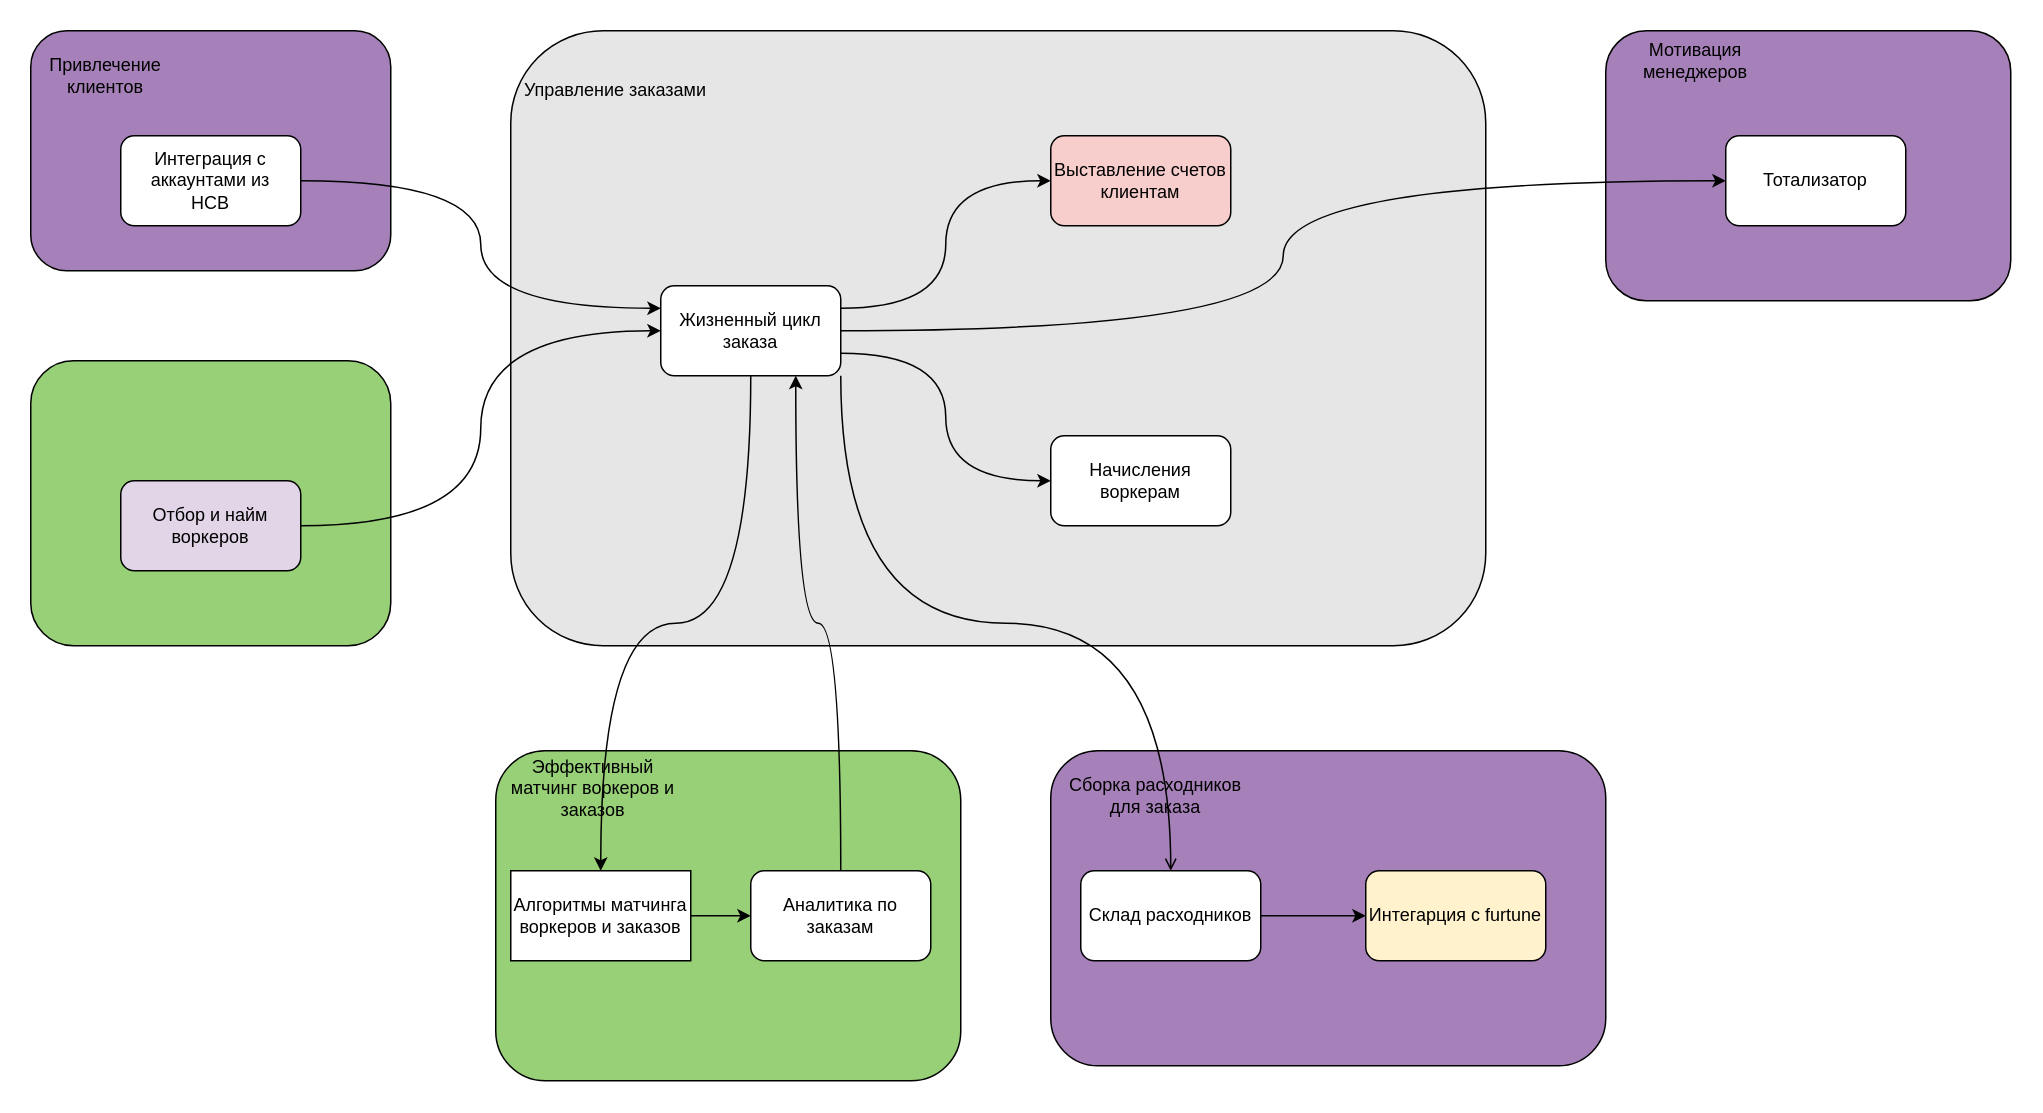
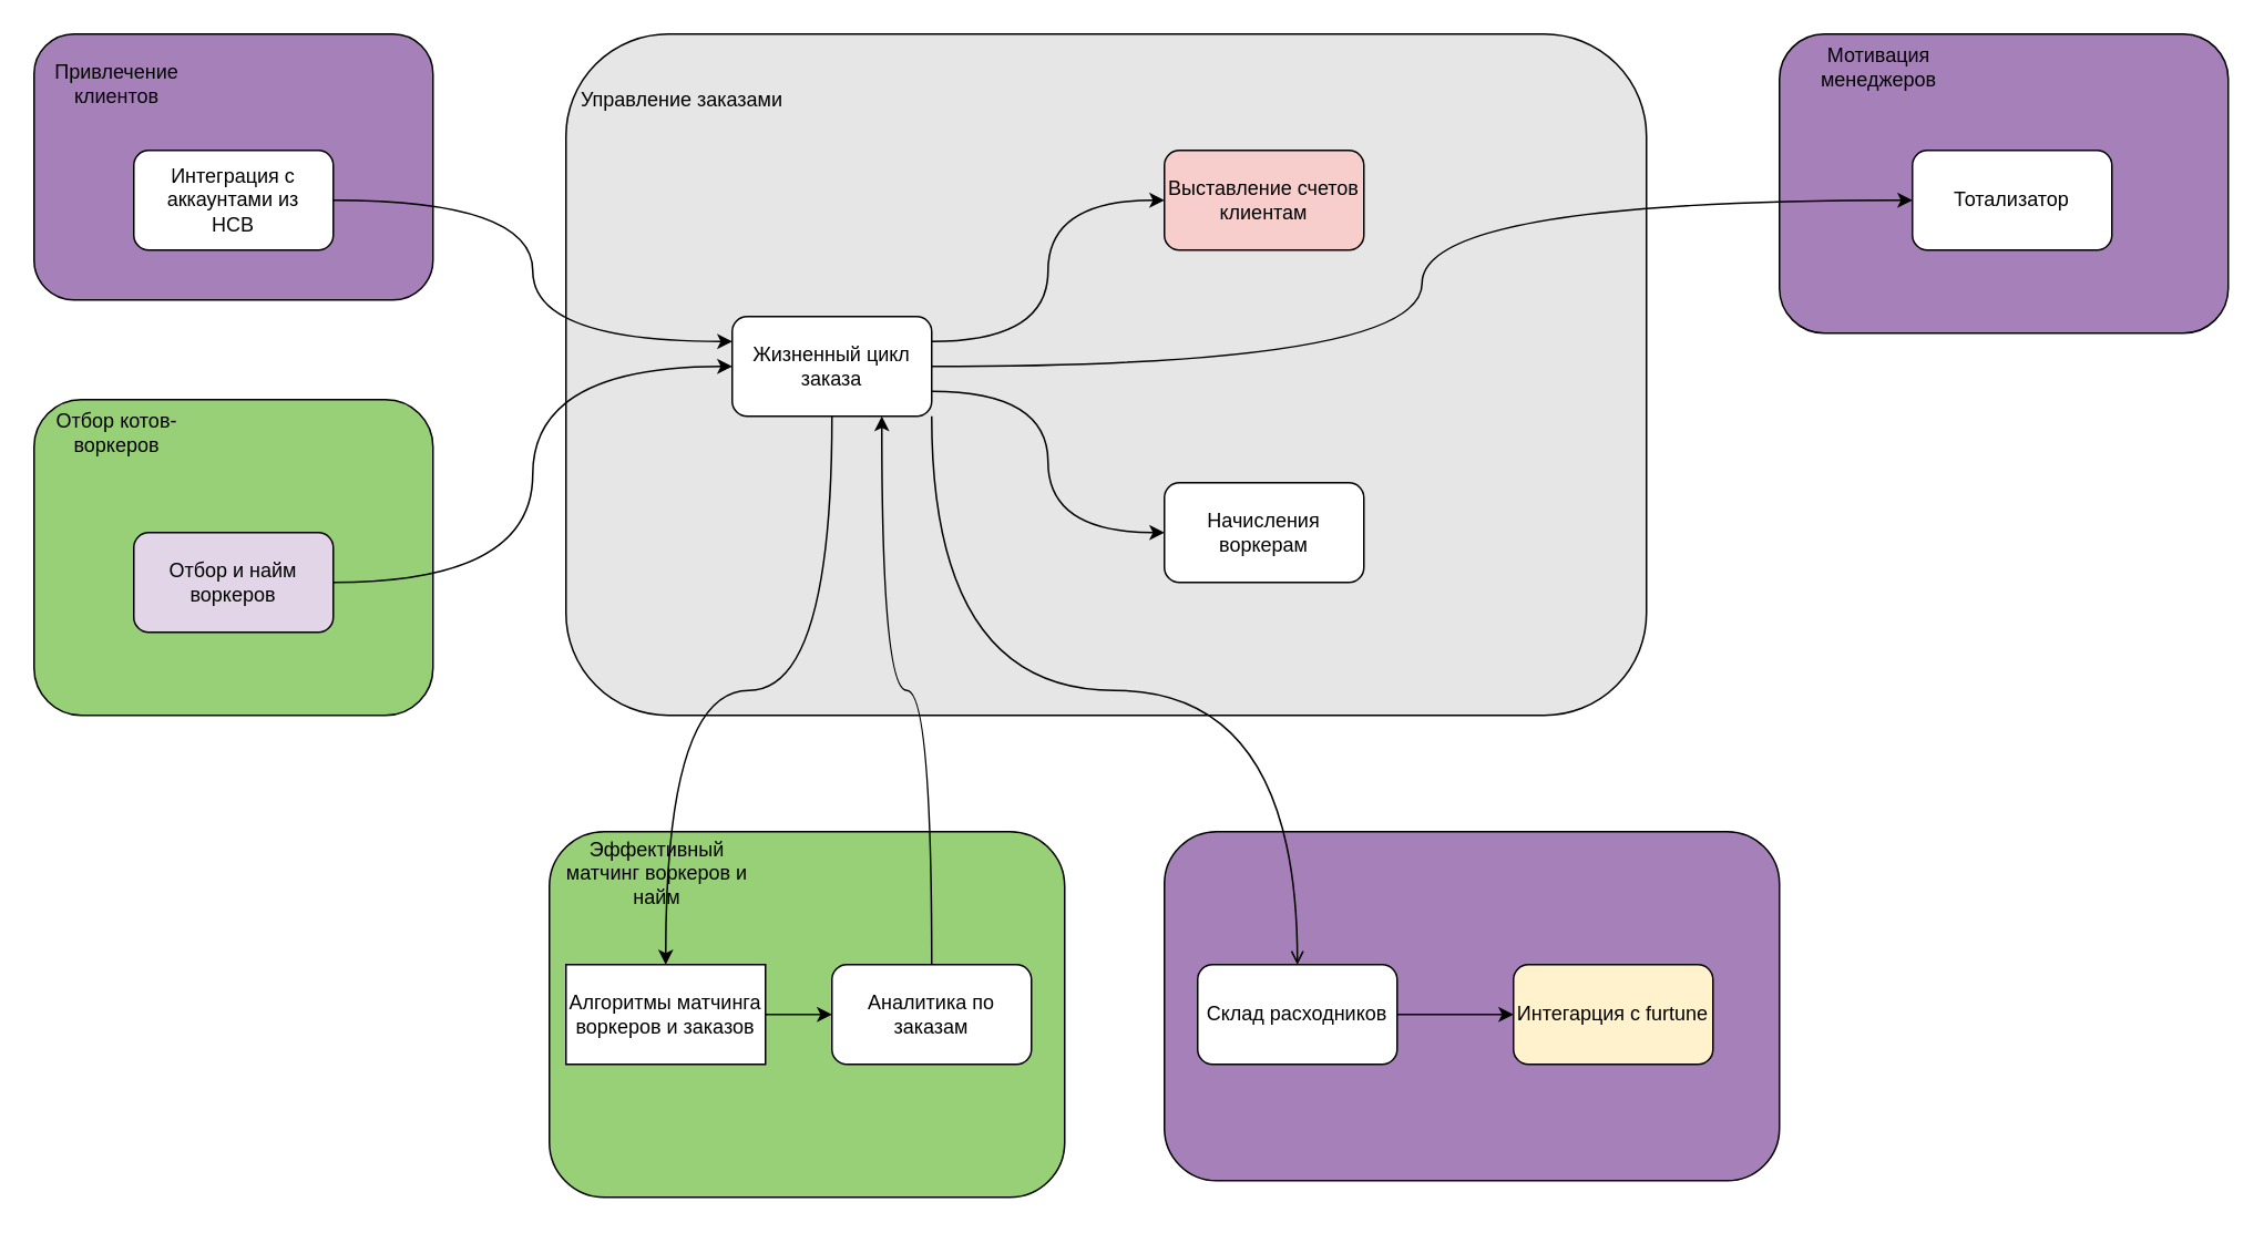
+ <mxCell id="11" value="Отбор котов-воркеров" style="text;html=1;align=center;verticalAlign=middle;whiteSpace=wrap;rounded=0;" parent="1" vertex="1"><mxGeometry x="20" y="240" width="100" height="40" as="geometry" /></mxCell>
- <mxCell id="14" value="Эффективный матчинг воркеров и заказов" style="text;html=1;align=center;verticalAlign=middle;whiteSpace=wrap;rounded=0;" parent="1" vertex="1"><mxGeometry x="330" y="500" width="130" height="50" as="geometry" /></mxCell>
+ <mxCell id="14" value="Эффективный матчинг воркеров и найм" style="text;html=1;align=center;verticalAlign=middle;whiteSpace=wrap;rounded=0;" parent="1" vertex="1"><mxGeometry x="330" y="500" width="130" height="50" as="geometry" /></mxCell>
- <mxCell id="20" value="Сборка расходников для заказа" style="text;html=1;align=center;verticalAlign=middle;whiteSpace=wrap;rounded=0;" parent="1" vertex="1"><mxGeometry x="700" y="500" width="140" height="60" as="geometry" /></mxCell>
